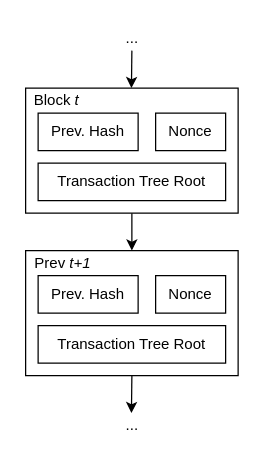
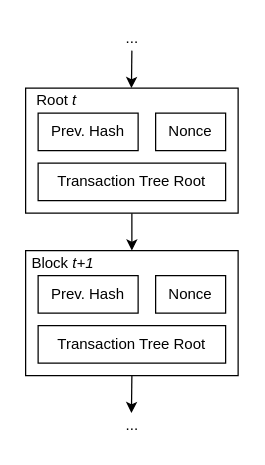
- <mxCell id="5" value="Block&lt;i&gt; t&lt;/i&gt;" style="text;html=1;strokeColor=none;fillColor=none;align=center;verticalAlign=middle;whiteSpace=wrap;rounded=0;" vertex="1" parent="1"><mxGeometry x="20" y="70" width="50" height="20" as="geometry" /></mxCell>
+ <mxCell id="5" value="Root&lt;i&gt; t&lt;/i&gt;" style="text;html=1;strokeColor=none;fillColor=none;align=center;verticalAlign=middle;whiteSpace=wrap;rounded=0;" vertex="1" parent="1"><mxGeometry x="20" y="70" width="50" height="20" as="geometry" /></mxCell>
- <mxCell id="10" value="Prev&lt;i&gt; t+1&lt;/i&gt;" style="text;html=1;strokeColor=none;fillColor=none;align=center;verticalAlign=middle;whiteSpace=wrap;rounded=0;" vertex="1" parent="1"><mxGeometry x="20" y="200" width="60" height="20" as="geometry" /></mxCell>
+ <mxCell id="10" value="Block&lt;i&gt; t+1&lt;/i&gt;" style="text;html=1;strokeColor=none;fillColor=none;align=center;verticalAlign=middle;whiteSpace=wrap;rounded=0;" vertex="1" parent="1"><mxGeometry x="20" y="200" width="60" height="20" as="geometry" /></mxCell>
